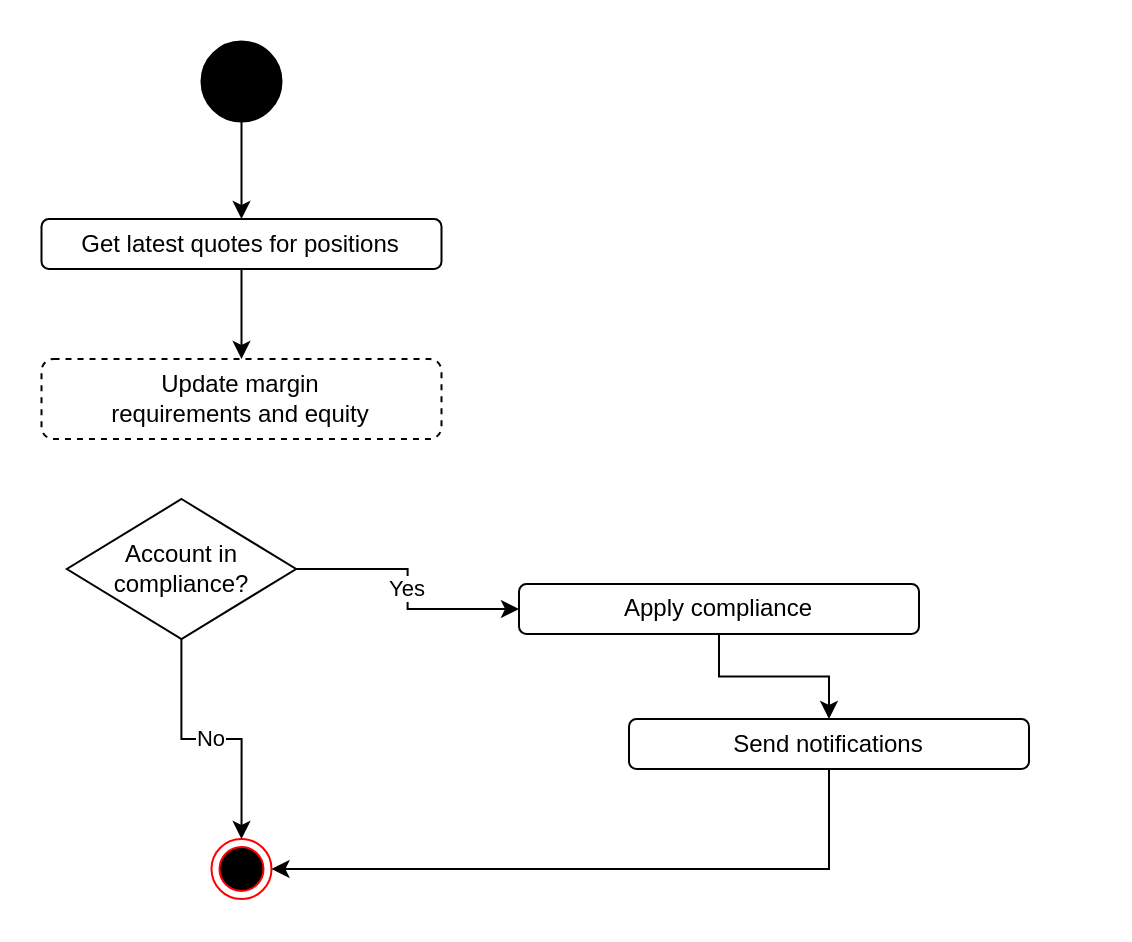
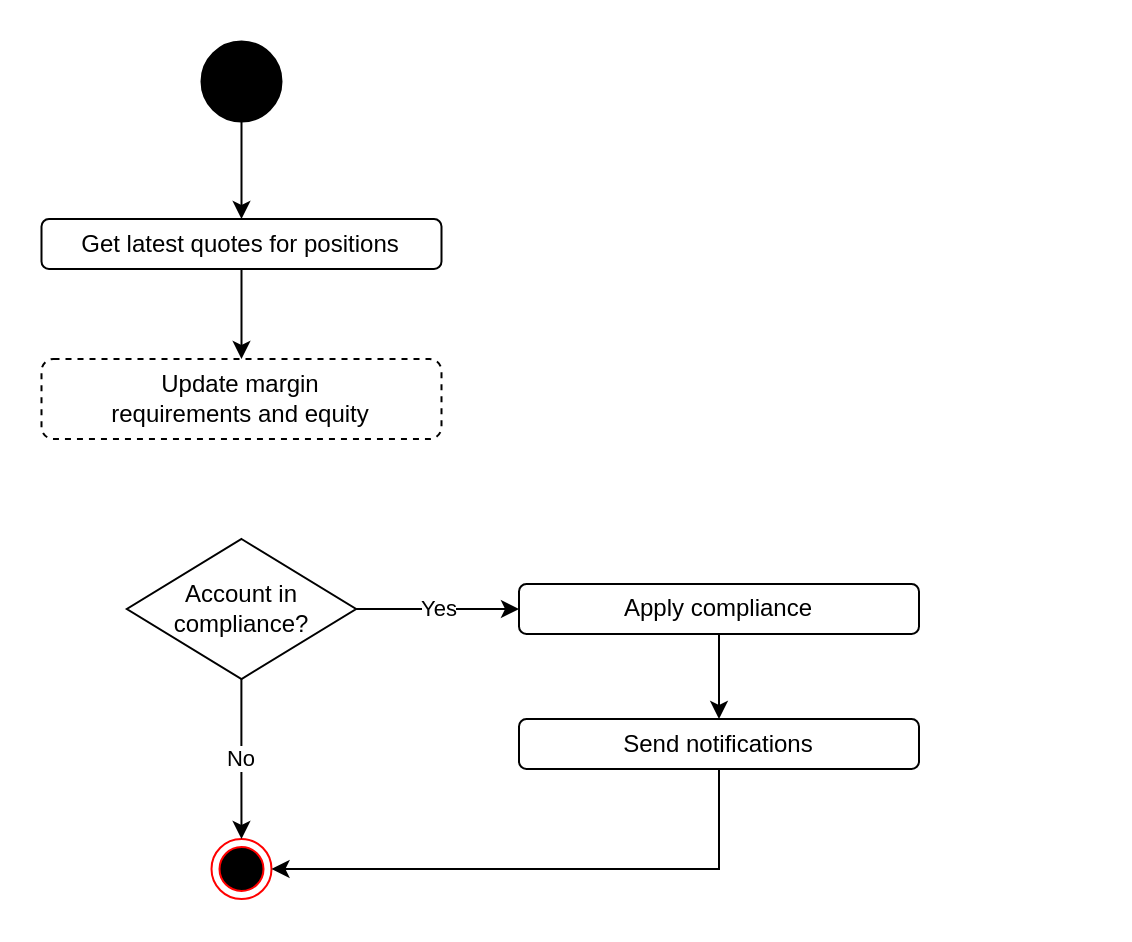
- <mxCell id="9" value="Account in compliance?" style="rhombus;whiteSpace=wrap;html=1;" parent="1" vertex="1"><mxGeometry x="32.93" y="249" width="114.63" height="70" as="geometry" /></mxCell>
+ <mxCell id="9" value="Account in compliance?" style="rhombus;whiteSpace=wrap;html=1;" parent="1" vertex="1"><mxGeometry x="62.93" y="269" width="114.63" height="70" as="geometry" /></mxCell>
- <mxCell id="15" value="Send notifications" style="rounded=1;whiteSpace=wrap;html=1;fillColor=#FFFFFF;" vertex="1" parent="1"><mxGeometry x="314" y="359" width="200" height="25" as="geometry" /></mxCell>
+ <mxCell id="15" value="Send notifications" style="rounded=1;whiteSpace=wrap;html=1;fillColor=#FFFFFF;" vertex="1" parent="1"><mxGeometry x="259" y="359" width="200" height="25" as="geometry" /></mxCell>
